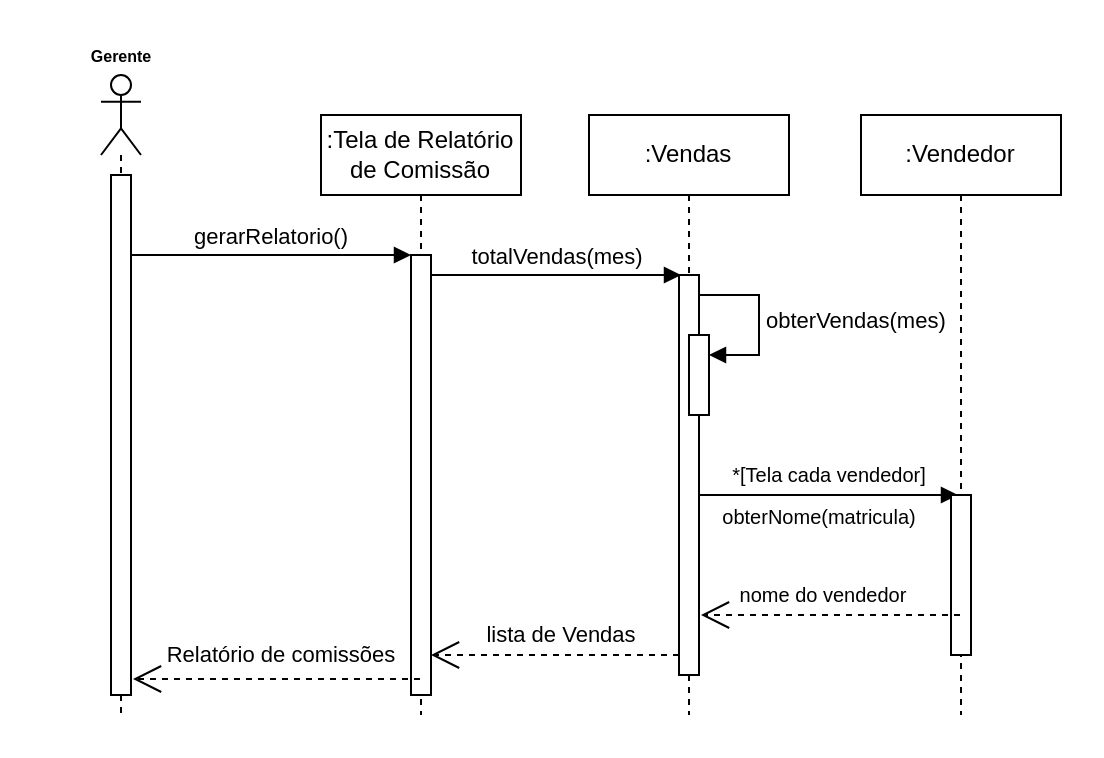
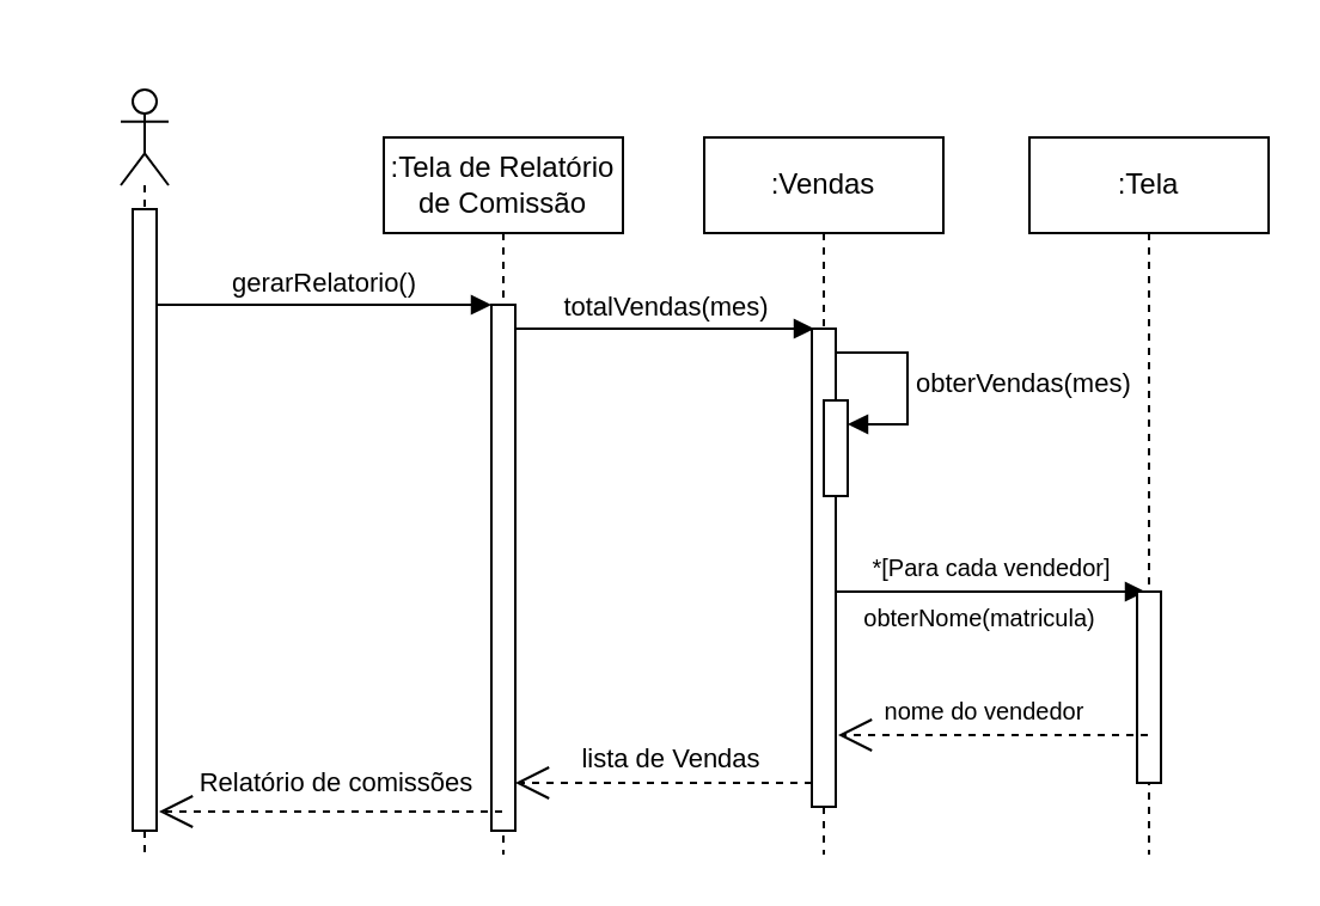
- <mxCell id="4" value="Gerente" style="text;align=center;fontStyle=1;verticalAlign=middle;spacingLeft=3;spacingRight=3;strokeColor=none;rotatable=0;points=[[0,0.5],[1,0.5]];portConstraint=eastwest;html=1;fontSize=8;" parent="1" vertex="1"><mxGeometry x="20" y="20" width="80" height="16" as="geometry" /></mxCell>
- <mxCell id="14" value=":Vendedor" style="shape=umlLifeline;perimeter=lifelinePerimeter;whiteSpace=wrap;html=1;container=1;dropTarget=0;collapsible=0;recursiveResize=0;outlineConnect=0;portConstraint=eastwest;newEdgeStyle={&quot;curved&quot;:0,&quot;rounded&quot;:0};" vertex="1" parent="1"><mxGeometry x="430" y="57" width="100" height="300" as="geometry" /></mxCell>
+ <mxCell id="14" value=":Tela" style="shape=umlLifeline;perimeter=lifelinePerimeter;whiteSpace=wrap;html=1;container=1;dropTarget=0;collapsible=0;recursiveResize=0;outlineConnect=0;portConstraint=eastwest;newEdgeStyle={&quot;curved&quot;:0,&quot;rounded&quot;:0};" vertex="1" parent="1"><mxGeometry x="430" y="57" width="100" height="300" as="geometry" /></mxCell>
- <mxCell id="16" value="*[Tela cada vendedor]" style="text;html=1;align=center;verticalAlign=middle;resizable=0;points=[];autosize=1;strokeColor=none;fillColor=none;fontSize=10;" vertex="1" parent="1"><mxGeometry x="354" y="222" width="120" height="30" as="geometry" /></mxCell>
+ <mxCell id="16" value="*[Para cada vendedor]" style="text;html=1;align=center;verticalAlign=middle;resizable=0;points=[];autosize=1;strokeColor=none;fillColor=none;fontSize=10;" vertex="1" parent="1"><mxGeometry x="354" y="222" width="120" height="30" as="geometry" /></mxCell>
